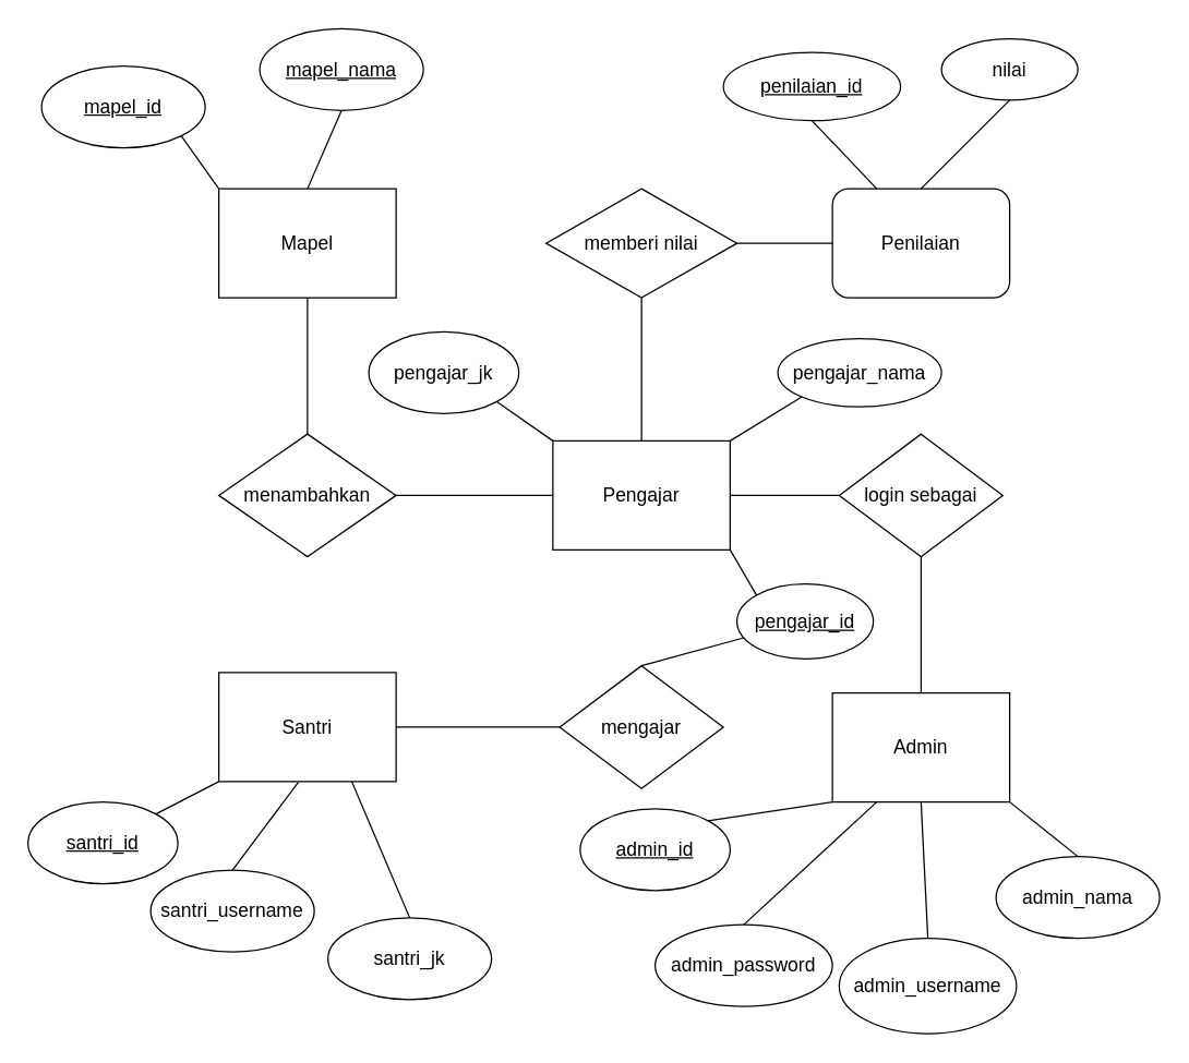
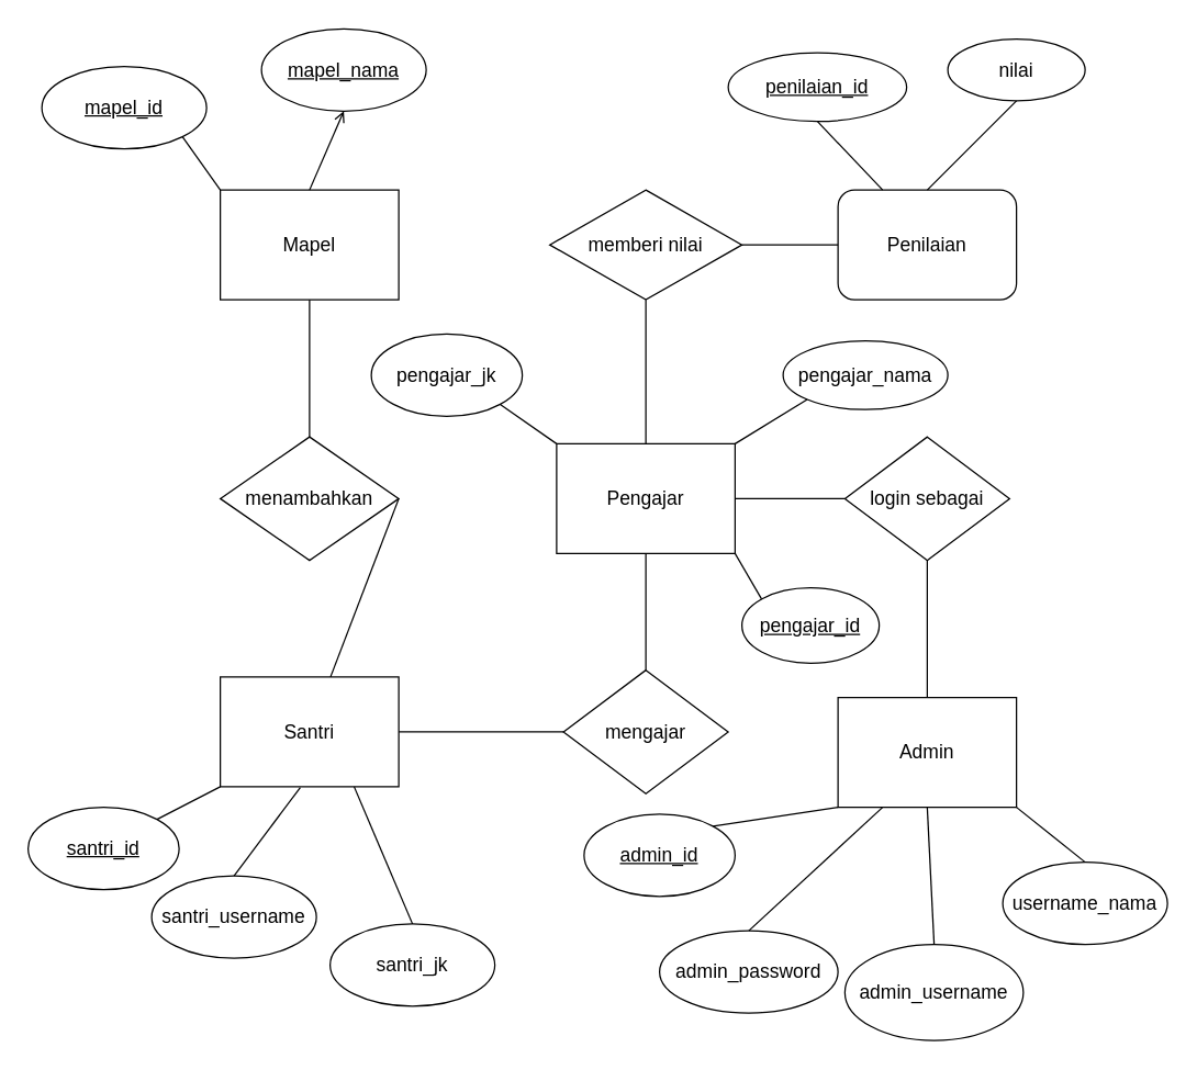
- <mxCell id="47" value="" style="endArrow=none;html=1;rounded=0;fontSize=14;entryX=0.5;entryY=1;entryDx=0;entryDy=0;exitX=0.5;exitY=0;exitDx=0;exitDy=0;" edge="1" parent="1" source="5" target="45"><mxGeometry width="50" height="50" relative="1" as="geometry"><mxPoint x="250" y="338" as="sourcePoint" /><mxPoint x="300" y="288" as="targetPoint" /></mxGeometry></mxCell>
+ <mxCell id="47" value="" style="endArrow=open;html=1;rounded=0;fontSize=14;entryX=0.5;entryY=1;entryDx=0;entryDy=0;exitX=0.5;exitY=0;exitDx=0;exitDy=0;" edge="1" parent="1" source="5" target="45"><mxGeometry width="50" height="50" relative="1" as="geometry"><mxPoint x="250" y="338" as="sourcePoint" /><mxPoint x="300" y="288" as="targetPoint" /></mxGeometry></mxCell>
- <mxCell id="25" value="" style="endArrow=none;html=1;rounded=0;fontSize=14;entryX=0;entryY=0.5;entryDx=0;entryDy=0;exitX=1;exitY=0.5;exitDx=0;exitDy=0;" edge="1" parent="1" source="24" target="3"><mxGeometry width="50" height="50" relative="1" as="geometry"><mxPoint x="120" y="388" as="sourcePoint" /><mxPoint x="170" y="338" as="targetPoint" /></mxGeometry></mxCell>
+ <mxCell id="25" value="" style="endArrow=none;html=1;rounded=0;fontSize=14;exitX=1;exitY=0.5;exitDx=0;exitDy=0;" edge="1" parent="1" source="24" target="4"><mxGeometry width="50" height="50" relative="1" as="geometry"><mxPoint x="120" y="388" as="sourcePoint" /><mxPoint x="170" y="338" as="targetPoint" /></mxGeometry></mxCell>
- <mxCell id="23" value="" style="endArrow=none;html=1;rounded=0;fontSize=14;exitX=0.5;exitY=0;exitDx=0;exitDy=0;" edge="1" parent="1" source="22" target="9"><mxGeometry width="50" height="50" relative="1" as="geometry"><mxPoint x="360" y="498" as="sourcePoint" /><mxPoint x="410" y="448" as="targetPoint" /></mxGeometry></mxCell>
+ <mxCell id="23" value="" style="endArrow=none;html=1;rounded=0;fontSize=14;entryX=0.5;entryY=1;entryDx=0;entryDy=0;exitX=0.5;exitY=0;exitDx=0;exitDy=0;" edge="1" parent="1" source="22" target="3"><mxGeometry width="50" height="50" relative="1" as="geometry"><mxPoint x="360" y="498" as="sourcePoint" /><mxPoint x="410" y="448" as="targetPoint" /></mxGeometry></mxCell>
- <mxCell id="13" value="admin_nama" style="ellipse;whiteSpace=wrap;html=1;fontSize=14;" vertex="1" parent="1"><mxGeometry x="730" y="628" width="120" height="60" as="geometry" /></mxCell>
+ <mxCell id="13" value="username_nama" style="ellipse;whiteSpace=wrap;html=1;fontSize=14;" vertex="1" parent="1"><mxGeometry x="730" y="628" width="120" height="60" as="geometry" /></mxCell>
